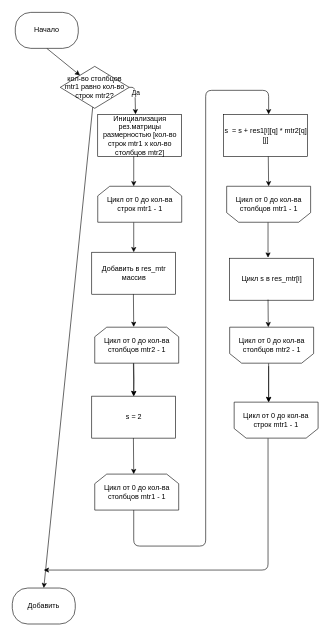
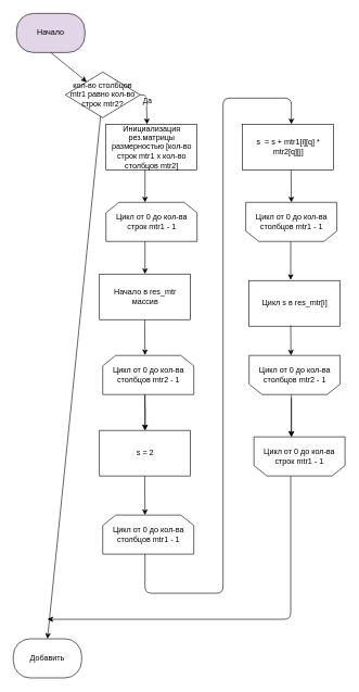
- <mxCell id="31" value="Начало" style="rounded=1;whiteSpace=wrap;html=1;arcSize=43;" vertex="1" parent="1"><mxGeometry x="25" y="20" width="105" height="60" as="geometry" /></mxCell>
+ <mxCell id="31" value="Начало" style="rounded=1;whiteSpace=wrap;html=1;arcSize=43;fillColor=#e1d5e7;" vertex="1" parent="1"><mxGeometry x="25" y="20" width="105" height="60" as="geometry" /></mxCell>
- <mxCell id="16" value="s &amp;nbsp;= s + res1[i][q] * mtr2[q][j]" style="rounded=0;whiteSpace=wrap;html=1;" vertex="1" parent="1"><mxGeometry x="372.5" y="190" width="140" height="70" as="geometry" /></mxCell>
+ <mxCell id="16" value="s &amp;nbsp;= s + mtr1[i][q] * mtr2[q][j]" style="rounded=0;whiteSpace=wrap;html=1;" vertex="1" parent="1"><mxGeometry x="372.5" y="190" width="140" height="70" as="geometry" /></mxCell>
- <mxCell id="9" value="Добавить в res_mtr массив" style="rounded=0;whiteSpace=wrap;html=1;" vertex="1" parent="1"><mxGeometry x="152.5" y="420" width="140" height="70" as="geometry" /></mxCell>
+ <mxCell id="9" value="Начало в res_mtr массив" style="rounded=0;whiteSpace=wrap;html=1;" vertex="1" parent="1"><mxGeometry x="152.5" y="420" width="140" height="70" as="geometry" /></mxCell>
